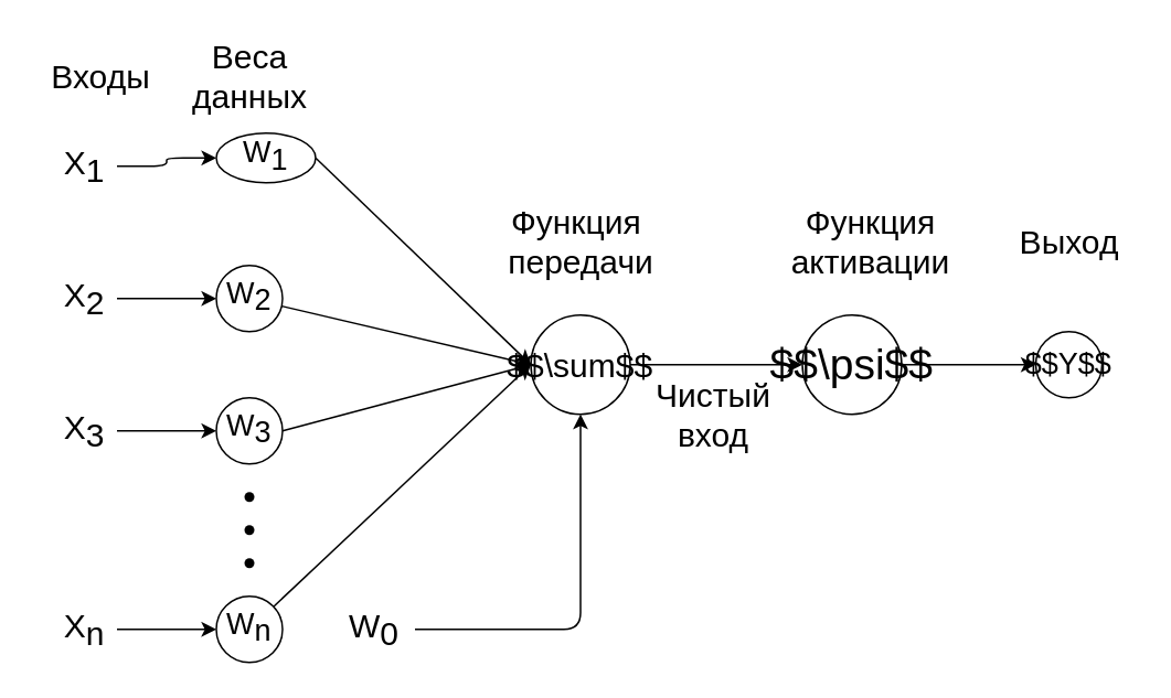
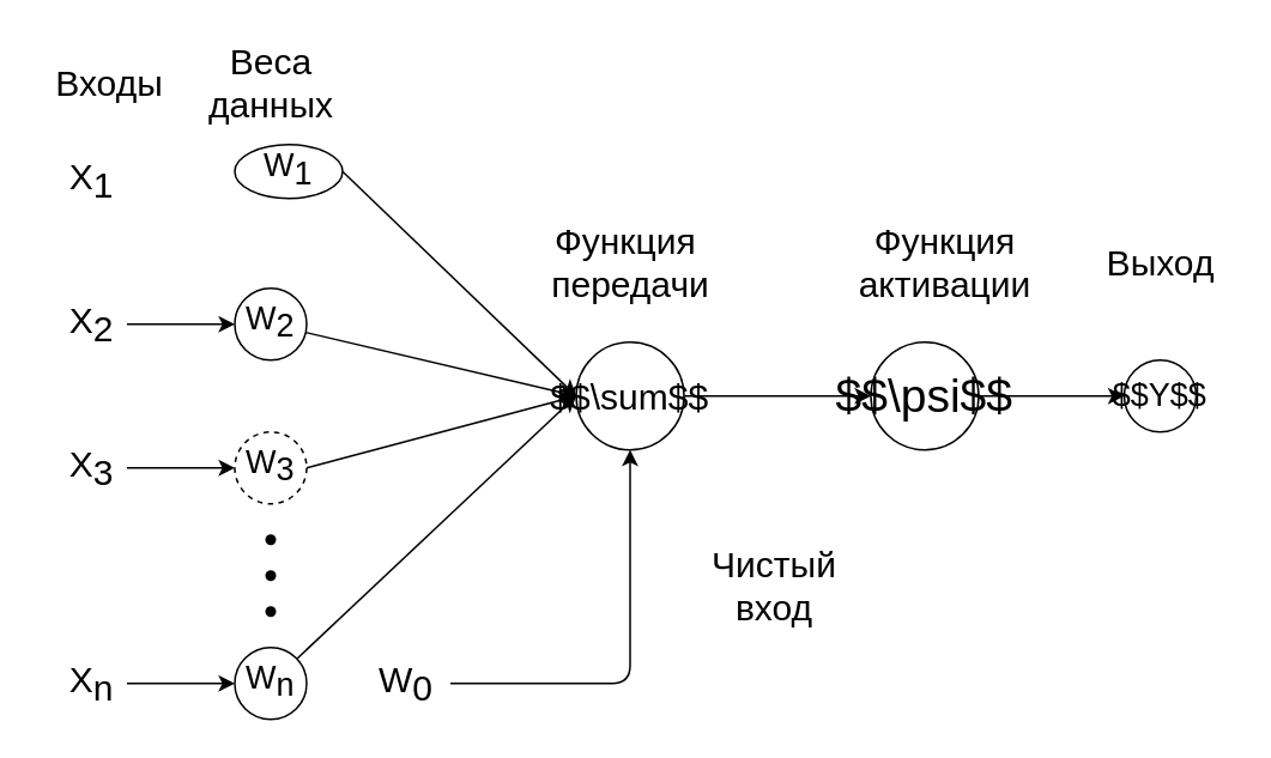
- <mxCell id="13" style="edgeStyle=orthogonalEdgeStyle;rounded=1;html=1;entryX=0;entryY=0.5;entryDx=0;entryDy=0;fontSize=20;" edge="1" parent="1" source="14" target="3"><mxGeometry relative="1" as="geometry" /></mxCell>
- <mxCell id="32" value="Чистый &lt;br&gt;вход" style="text;html=1;align=center;verticalAlign=middle;resizable=0;points=[];autosize=1;strokeColor=none;fillColor=none;fontSize=20;" vertex="1" parent="1"><mxGeometry x="390" y="225" width="80" height="50" as="geometry" /></mxCell>
+ <mxCell id="32" value="Чистый &lt;br&gt;вход" style="text;html=1;align=center;verticalAlign=middle;resizable=0;points=[];autosize=1;strokeColor=none;fillColor=none;fontSize=20;" vertex="1" parent="1"><mxGeometry x="390" y="300" width="80" height="50" as="geometry" /></mxCell>
- <mxCell id="7" value="&lt;span style=&quot;font-size: 18px;&quot;&gt;W&lt;/span&gt;&lt;sub style=&quot;font-size: 18px;&quot;&gt;3&lt;/sub&gt;" style="ellipse;whiteSpace=wrap;html=1;aspect=fixed;fontSize=18;" parent="1" vertex="1"><mxGeometry x="130" y="240" width="40" height="40" as="geometry" /></mxCell>
+ <mxCell id="7" value="&lt;span style=&quot;font-size: 18px;&quot;&gt;W&lt;/span&gt;&lt;sub style=&quot;font-size: 18px;&quot;&gt;3&lt;/sub&gt;" style="ellipse;whiteSpace=wrap;html=1;aspect=fixed;fontSize=18;dashed=1;" parent="1" vertex="1"><mxGeometry x="130" y="240" width="40" height="40" as="geometry" /></mxCell>
